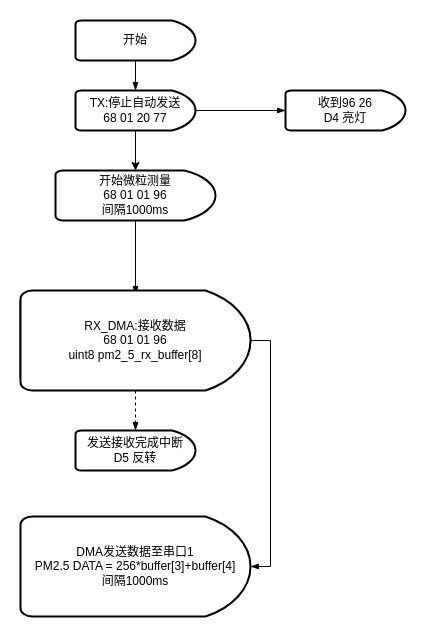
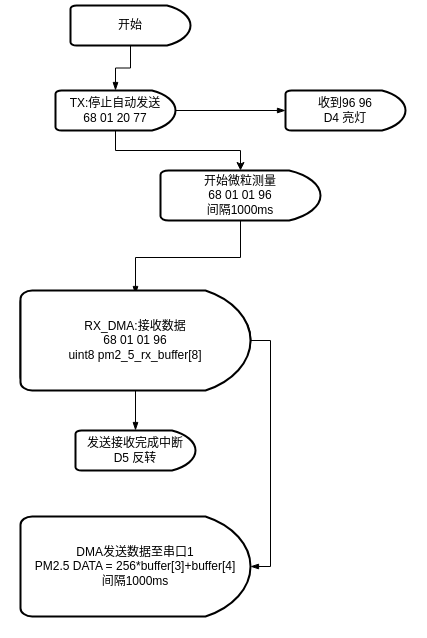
- <mxCell id="7" value="开始" style="strokeWidth=2;html=1;shape=mxgraph.flowchart.delay;whiteSpace=wrap;rounded=1;" parent="1" vertex="1"><mxGeometry x="75" y="20" width="120" height="40" as="geometry" /></mxCell>
+ <mxCell id="7" value="开始" style="strokeWidth=2;html=1;shape=mxgraph.flowchart.delay;whiteSpace=wrap;rounded=1;" parent="1" vertex="1"><mxGeometry x="70" y="5" width="120" height="40" as="geometry" /></mxCell>
- <mxCell id="5" value="TX:停止自动发送&lt;br&gt;68 01 20 77" style="strokeWidth=2;html=1;shape=mxgraph.flowchart.delay;whiteSpace=wrap;rounded=0;" parent="1" vertex="1"><mxGeometry x="75" y="90" width="120" height="40" as="geometry" /></mxCell>
+ <mxCell id="5" value="TX:停止自动发送&lt;br&gt;68 01 20 77" style="strokeWidth=2;html=1;shape=mxgraph.flowchart.delay;whiteSpace=wrap;rounded=0;" parent="1" vertex="1"><mxGeometry x="55" y="90" width="120" height="40" as="geometry" /></mxCell>
- <mxCell id="6" value="收到96 26&lt;br&gt;D4 亮灯" style="strokeWidth=2;html=1;shape=mxgraph.flowchart.delay;whiteSpace=wrap;" parent="1" vertex="1"><mxGeometry x="285" y="90" width="120" height="40" as="geometry" /></mxCell>
+ <mxCell id="6" value="收到96 96&lt;br&gt;D4 亮灯" style="strokeWidth=2;html=1;shape=mxgraph.flowchart.delay;whiteSpace=wrap;" parent="1" vertex="1"><mxGeometry x="285" y="90" width="120" height="40" as="geometry" /></mxCell>
- <mxCell id="9" value="开始微粒测量&lt;br&gt;68 01 01 96&lt;br&gt;间隔1000ms" style="strokeWidth=2;html=1;shape=mxgraph.flowchart.delay;whiteSpace=wrap;" parent="1" vertex="1"><mxGeometry x="55" y="170" width="160" height="50" as="geometry" /></mxCell>
+ <mxCell id="9" value="开始微粒测量&lt;br&gt;68 01 01 96&lt;br&gt;间隔1000ms" style="strokeWidth=2;html=1;shape=mxgraph.flowchart.delay;whiteSpace=wrap;" parent="1" vertex="1"><mxGeometry x="160" y="170" width="160" height="50" as="geometry" /></mxCell>
- <mxCell id="13" value="" style="edgeStyle=orthogonalEdgeStyle;rounded=0;orthogonalLoop=1;jettySize=auto;html=1;startArrow=none;startFill=0;endArrow=blockThin;endFill=1;dashed=1;" parent="1" source="15" target="11" edge="1"><mxGeometry relative="1" as="geometry" /></mxCell>
+ <mxCell id="13" value="" style="edgeStyle=orthogonalEdgeStyle;rounded=0;orthogonalLoop=1;jettySize=auto;html=1;startArrow=none;startFill=0;endArrow=blockThin;endFill=1;" parent="1" source="15" target="11" edge="1"><mxGeometry relative="1" as="geometry" /></mxCell>
